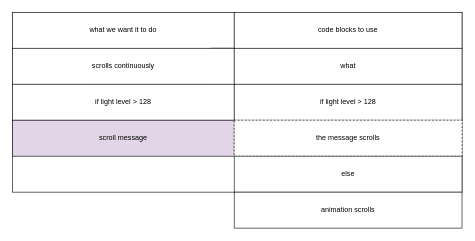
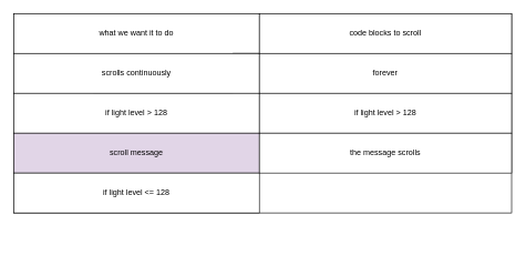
- <mxCell id="9" value="code blocks to use" style="rounded=0;whiteSpace=wrap;html=1;" vertex="1" parent="1"><mxGeometry x="390" y="20" width="380" height="60" as="geometry" /></mxCell>
+ <mxCell id="9" value="code blocks to scroll" style="rounded=0;whiteSpace=wrap;html=1;" vertex="1" parent="1"><mxGeometry x="390" y="20" width="380" height="60" as="geometry" /></mxCell>
- <mxCell id="10" value="what" style="rounded=0;whiteSpace=wrap;html=1;" vertex="1" parent="1"><mxGeometry x="390" y="80" width="380" height="60" as="geometry" /></mxCell>
+ <mxCell id="10" value="forever" style="rounded=0;whiteSpace=wrap;html=1;" vertex="1" parent="1"><mxGeometry x="390" y="80" width="380" height="60" as="geometry" /></mxCell>
- <mxCell id="12" value="the message scrolls" style="rounded=0;whiteSpace=wrap;html=1;dashed=1;" vertex="1" parent="1"><mxGeometry x="390" y="200" width="380" height="60" as="geometry" /></mxCell>
+ <mxCell id="12" value="the message scrolls" style="rounded=0;whiteSpace=wrap;html=1;" vertex="1" parent="1"><mxGeometry x="390" y="200" width="380" height="60" as="geometry" /></mxCell>
+ <mxCell id="8" value="if light level &amp;lt;= 128" style="rounded=0;whiteSpace=wrap;html=1;" vertex="1" parent="1"><mxGeometry x="20" y="260" width="370" height="60" as="geometry" /></mxCell>
- <mxCell id="13" value="else" style="rounded=0;whiteSpace=wrap;html=1;" vertex="1" parent="1"><mxGeometry x="390" y="260" width="380" height="60" as="geometry" /></mxCell>
- <mxCell id="14" value="animation scrolls" style="rounded=0;whiteSpace=wrap;html=1;" vertex="1" parent="1"><mxGeometry x="390" y="320" width="380" height="60" as="geometry" /></mxCell>
